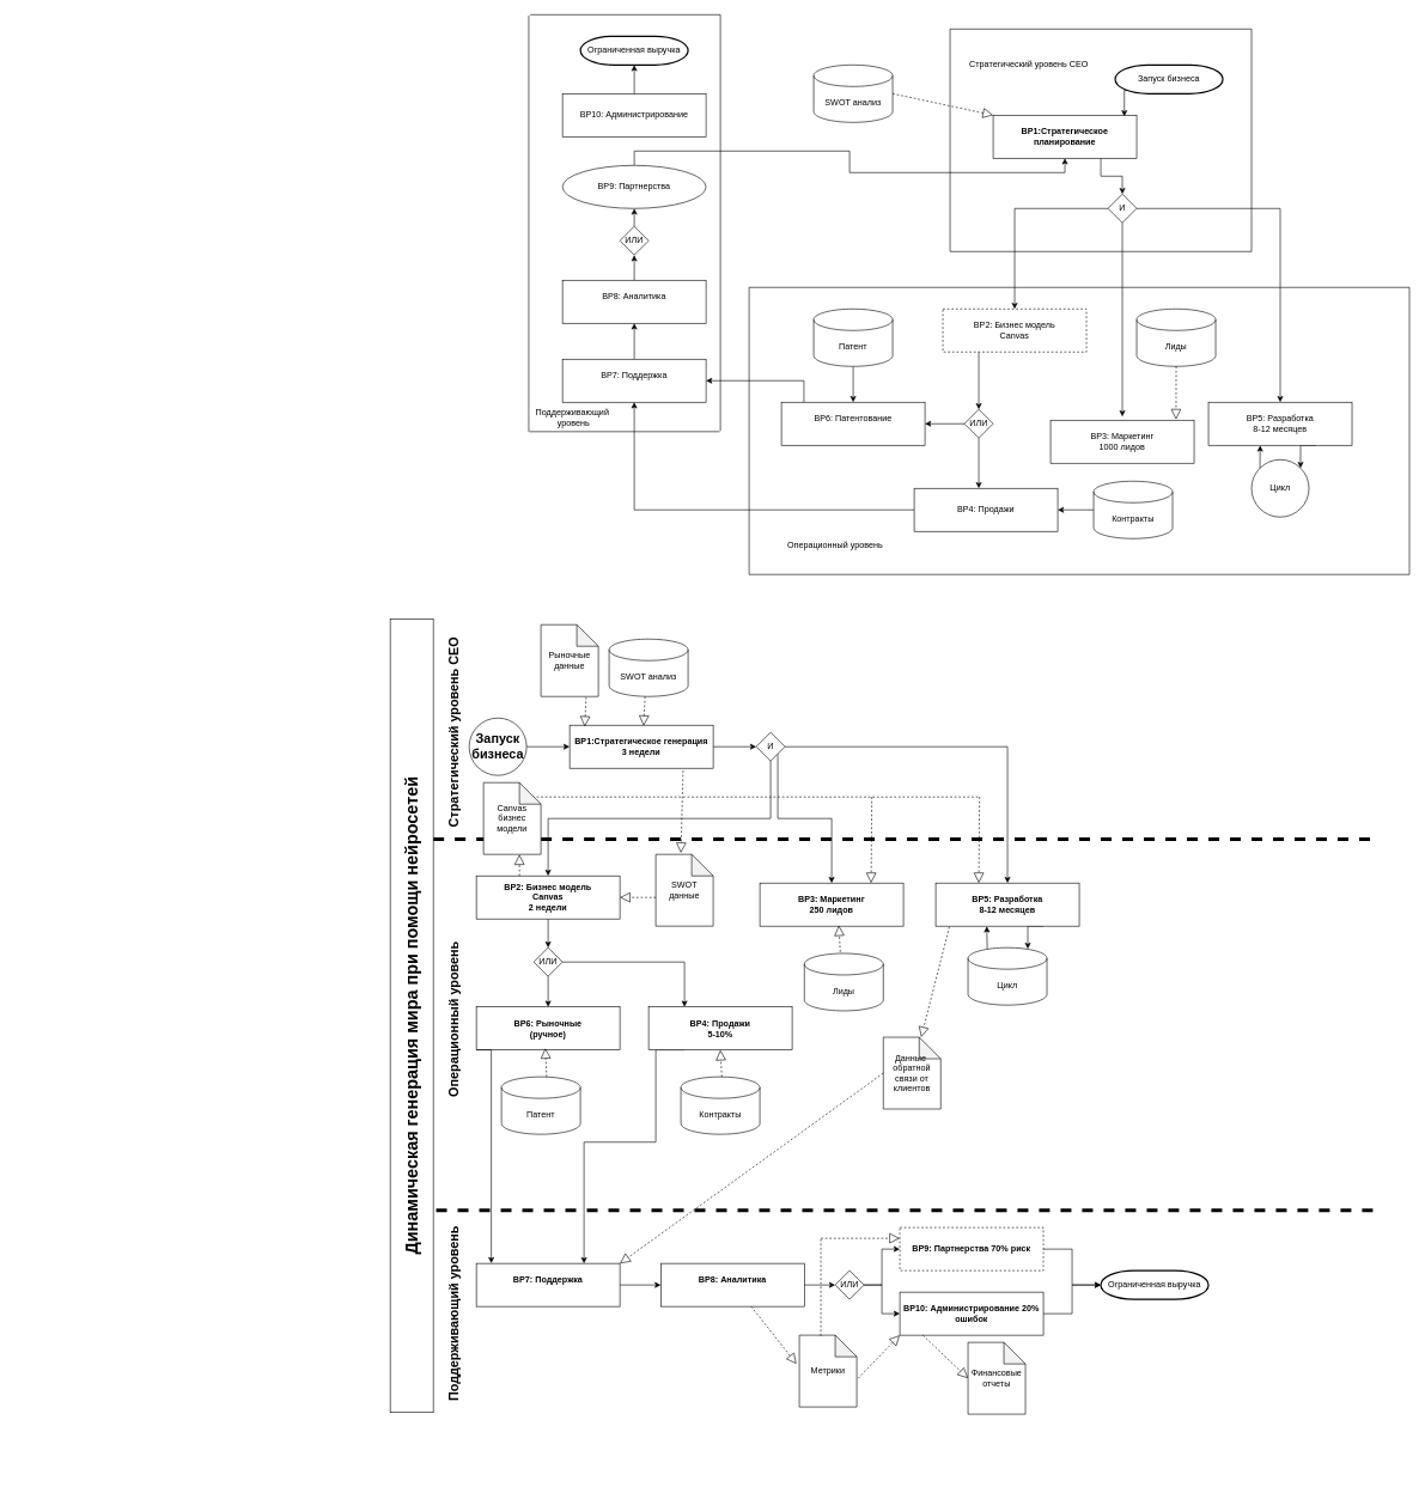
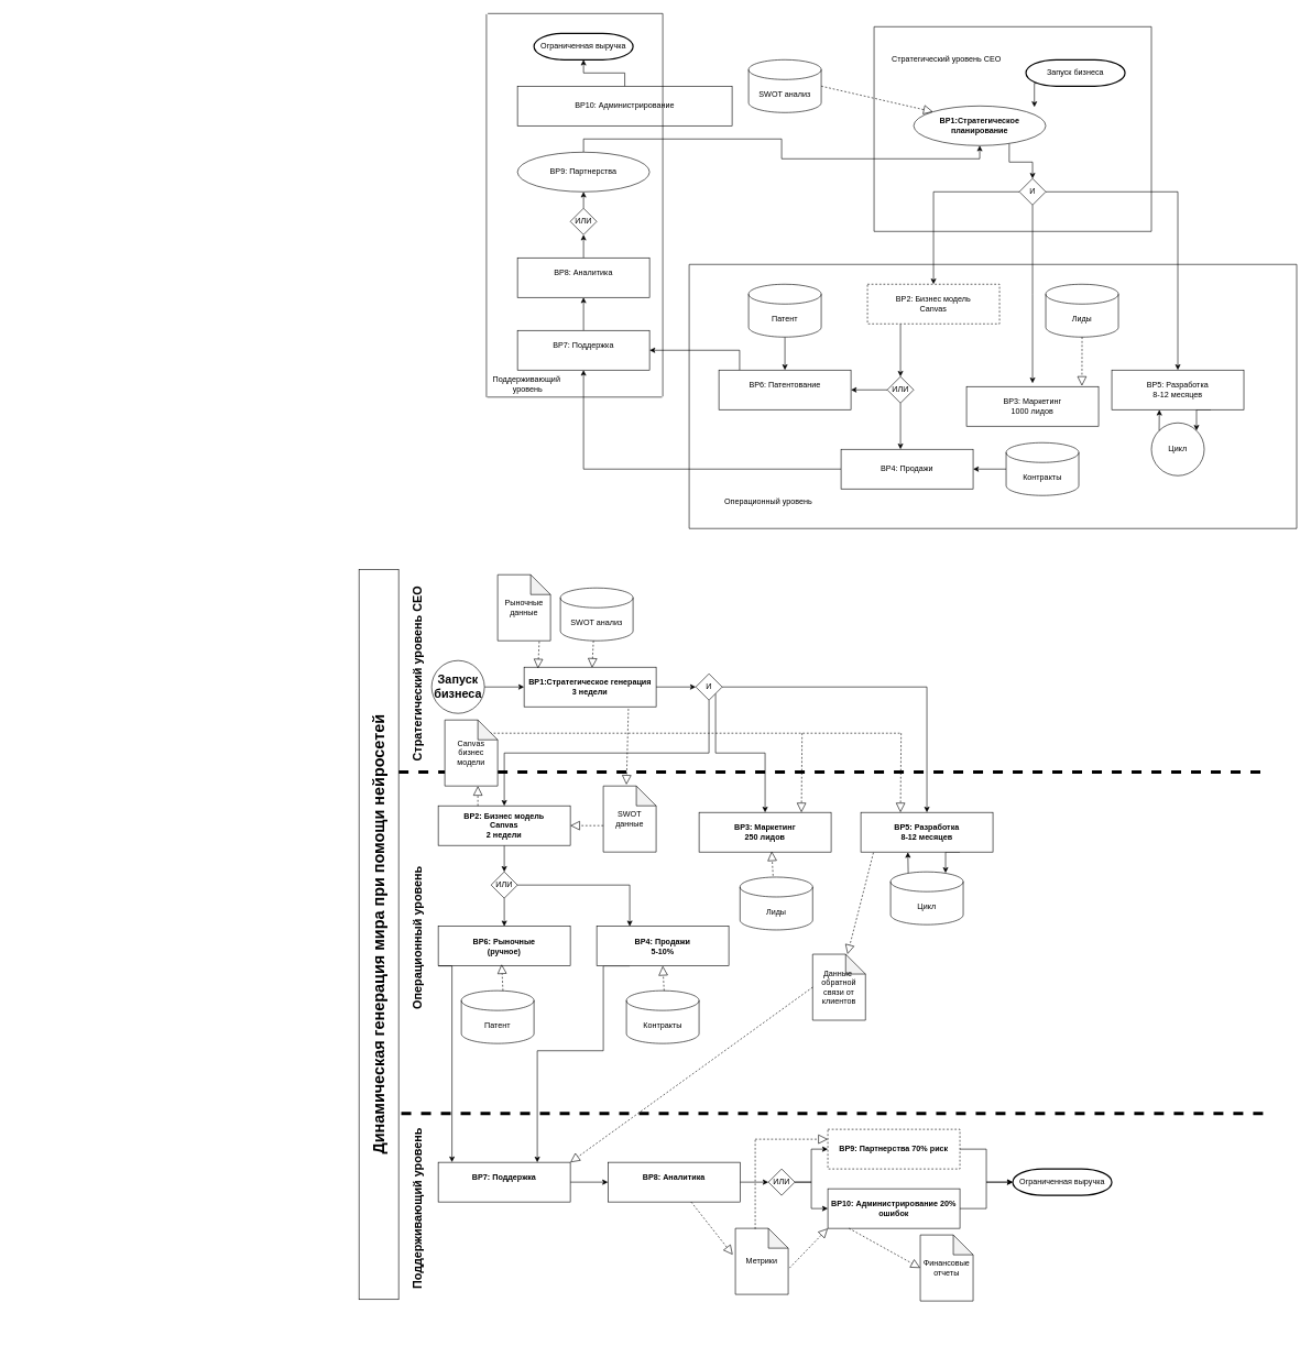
- <mxCell id="51" value="BP10: Администрирование" style="rounded=0;whiteSpace=wrap;html=1;" vertex="1" parent="1"><mxGeometry x="783" y="130" width="200" height="60" as="geometry" /></mxCell>
+ <mxCell id="51" value="BP10: Администрирование" style="rounded=0;whiteSpace=wrap;html=1;" vertex="1" parent="1"><mxGeometry x="783" y="130" width="325" height="60" as="geometry" /></mxCell>
- <mxCell id="5" value="&lt;b&gt;BP1:Стратегическое планирование&lt;/b&gt;" style="rounded=0;whiteSpace=wrap;html=1;" vertex="1" parent="1"><mxGeometry x="1383" y="160" width="200" height="60" as="geometry" /></mxCell>
+ <mxCell id="5" value="&lt;b&gt;BP1:Стратегическое планирование&lt;/b&gt;" style="ellipse;whiteSpace=wrap;html=1;" vertex="1" parent="1"><mxGeometry x="1383" y="160" width="200" height="60" as="geometry" /></mxCell>
- <mxCell id="121" value="Финансовые отчеты" style="shape=note;whiteSpace=wrap;html=1;backgroundOutline=1;darkOpacity=0.05;" vertex="1" parent="1"><mxGeometry x="1348" y="1870" width="80" height="100" as="geometry" /></mxCell>
+ <mxCell id="121" value="Финансовые отчеты" style="shape=note;whiteSpace=wrap;html=1;backgroundOutline=1;darkOpacity=0.05;" vertex="1" parent="1"><mxGeometry x="1393" y="1870" width="80" height="100" as="geometry" /></mxCell>
